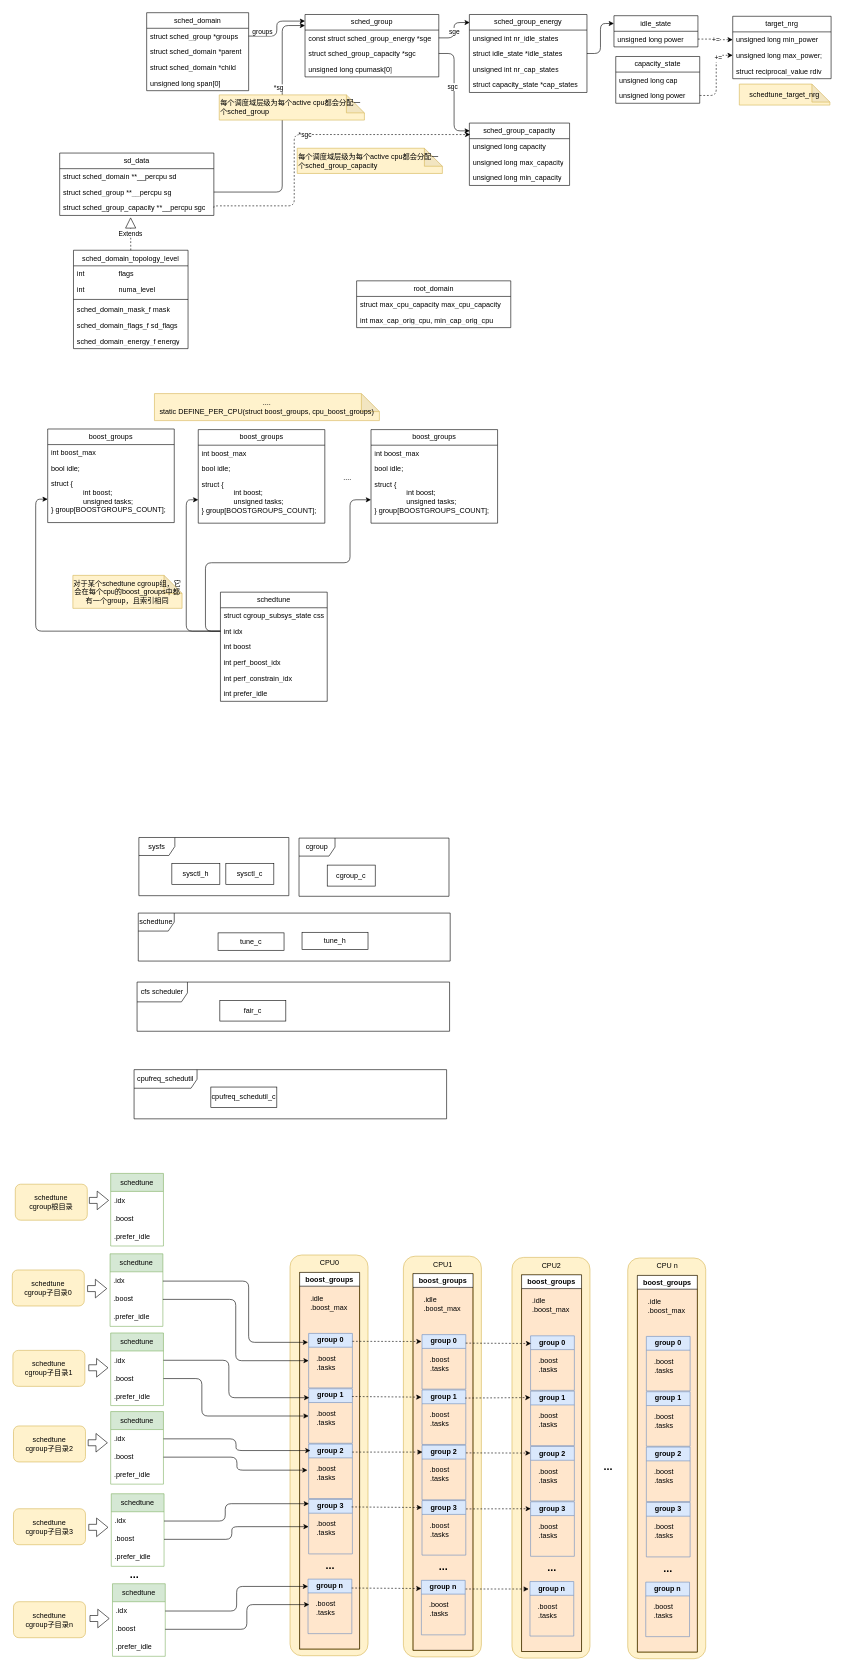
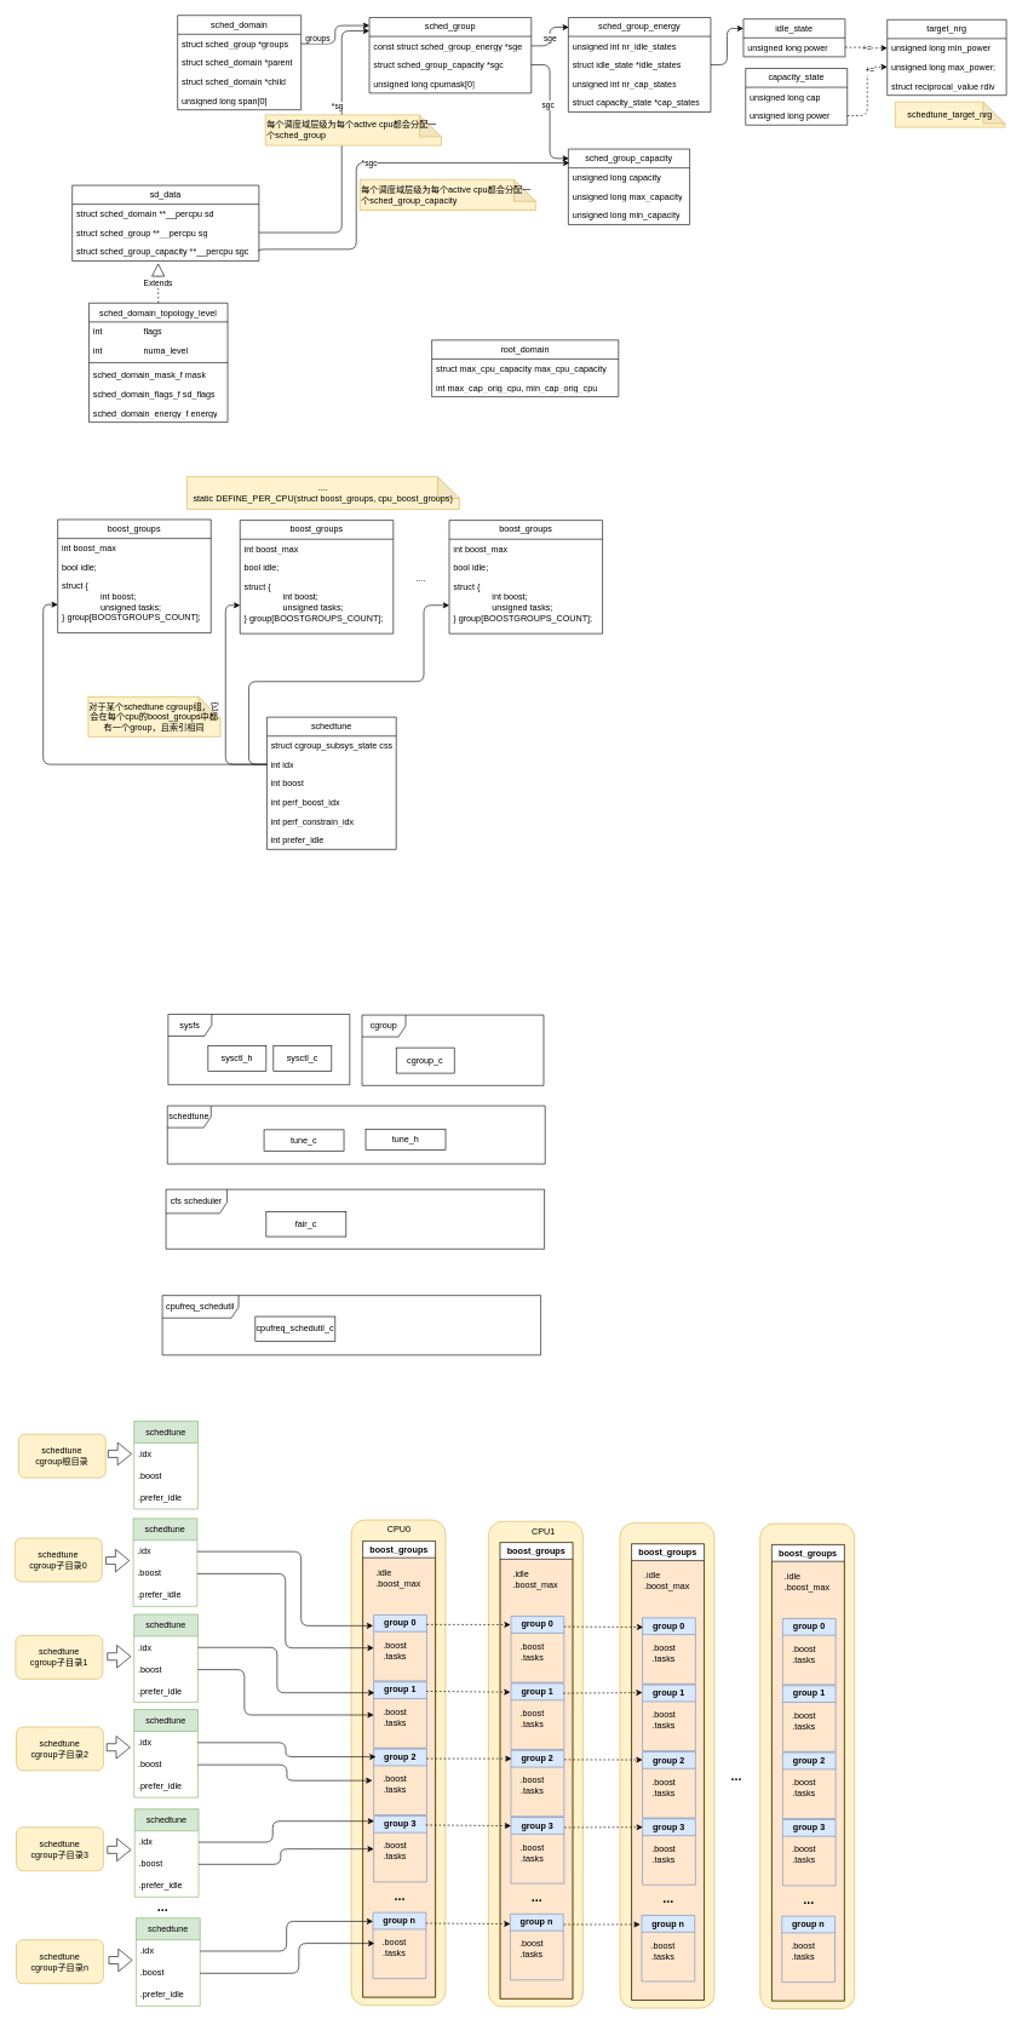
- <mxCell id="68" style="edgeStyle=orthogonalEdgeStyle;rounded=1;orthogonalLoop=1;jettySize=auto;html=1;entryX=0.008;entryY=0.184;entryDx=0;entryDy=0;entryPerimeter=0;curved=0;exitX=1;exitY=0.5;exitDx=0;exitDy=0;dashed=1;" parent="1" source="57" target="31" edge="1"><mxGeometry relative="1" as="geometry"><Array as="points"><mxPoint x="490" y="342" /><mxPoint x="490" y="223" /></Array></mxGeometry></mxCell>
+ <mxCell id="68" style="edgeStyle=orthogonalEdgeStyle;rounded=1;orthogonalLoop=1;jettySize=auto;html=1;entryX=0.008;entryY=0.184;entryDx=0;entryDy=0;entryPerimeter=0;curved=0;exitX=1;exitY=0.5;exitDx=0;exitDy=0;" parent="1" source="57" target="31" edge="1"><mxGeometry relative="1" as="geometry"><Array as="points"><mxPoint x="490" y="342" /><mxPoint x="490" y="223" /></Array></mxGeometry></mxCell>
- <mxCell id="136" value="CPU1" style="text;html=1;align=center;verticalAlign=middle;whiteSpace=wrap;rounded=0;" vertex="1" parent="1"><mxGeometry x="708" y="2098" width="60" height="18" as="geometry" /></mxCell>
+ <mxCell id="136" value="CPU1" style="text;html=1;align=center;verticalAlign=middle;whiteSpace=wrap;rounded=0;" vertex="1" parent="1"><mxGeometry x="718" y="2098" width="60" height="18" as="geometry" /></mxCell>
- <mxCell id="152" value="CPU2" style="text;html=1;align=center;verticalAlign=middle;whiteSpace=wrap;rounded=0;" vertex="1" parent="1"><mxGeometry x="889" y="2100" width="60" height="18" as="geometry" /></mxCell>
- <mxCell id="168" value="CPU n" style="text;html=1;align=center;verticalAlign=middle;whiteSpace=wrap;rounded=0;" vertex="1" parent="1"><mxGeometry x="1082" y="2101" width="60" height="18" as="geometry" /></mxCell>
